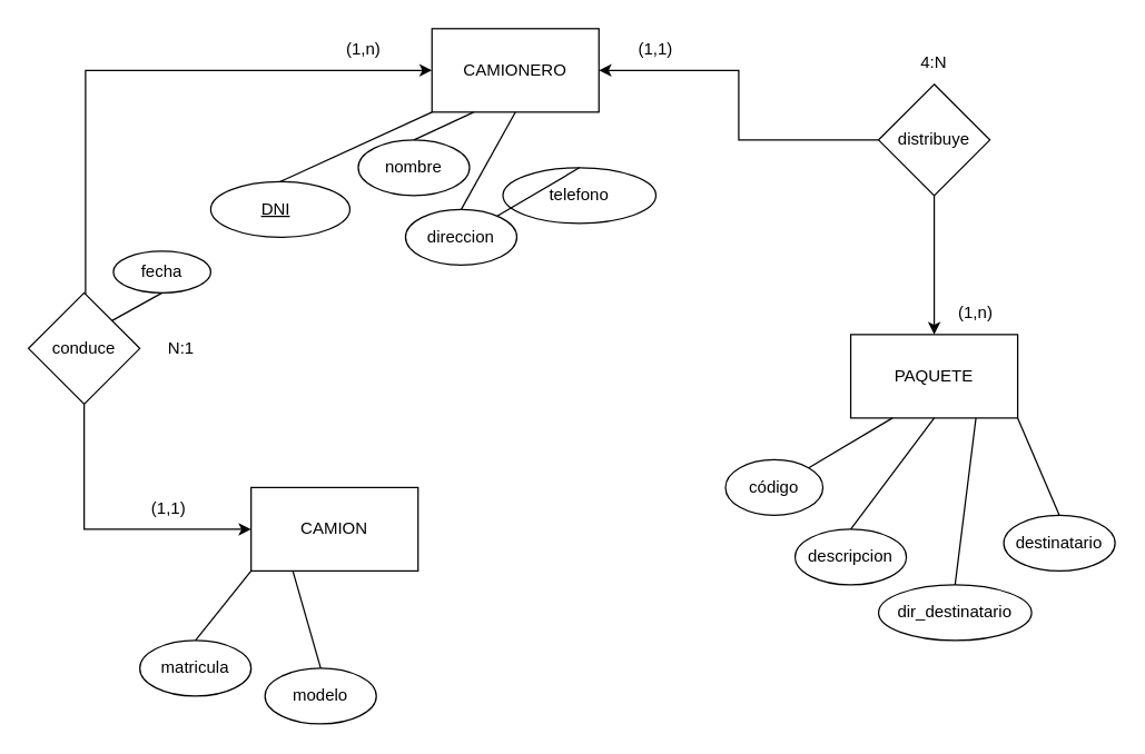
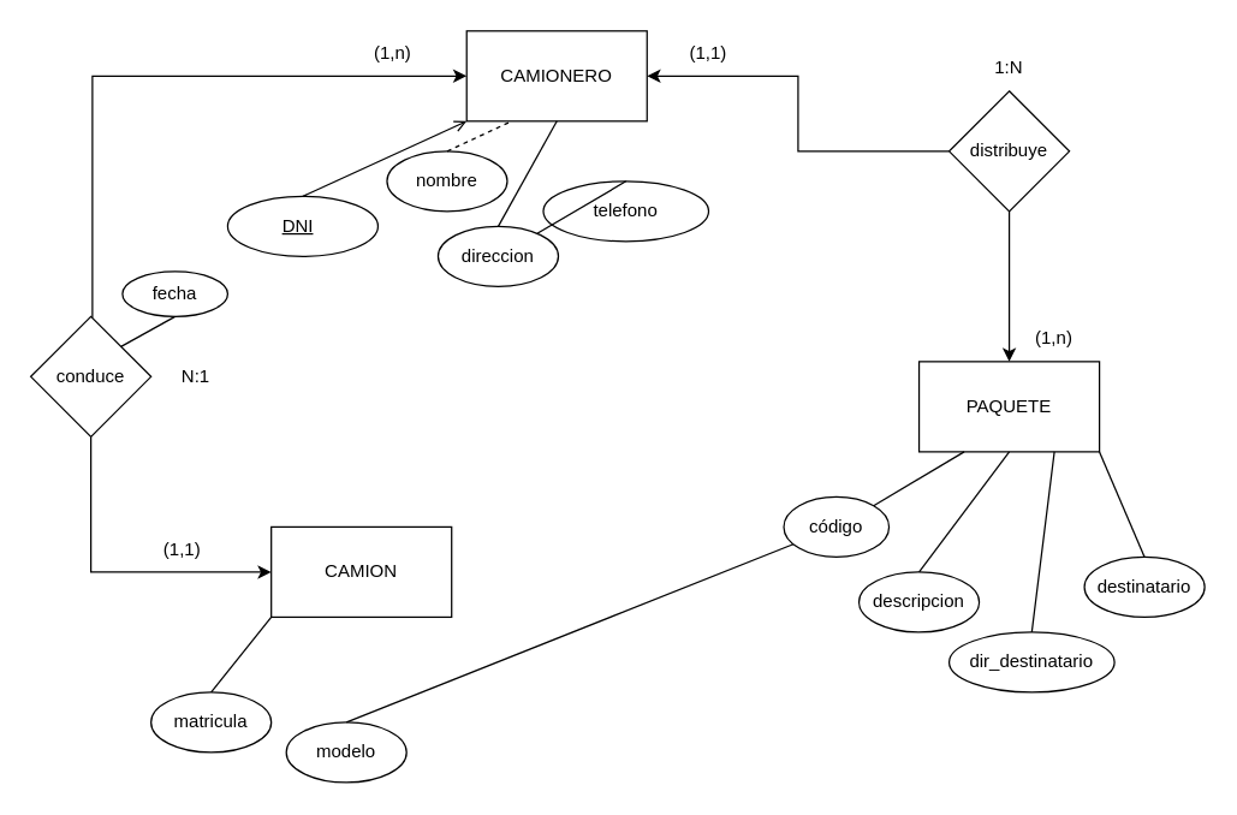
- <mxCell id="33" value="4:N" style="text;html=1;strokeColor=none;fillColor=none;align=center;verticalAlign=middle;whiteSpace=wrap;rounded=0;" vertex="1" parent="1"><mxGeometry x="641" y="30" width="60" height="30" as="geometry" /></mxCell>
+ <mxCell id="33" value="1:N" style="text;html=1;strokeColor=none;fillColor=none;align=center;verticalAlign=middle;whiteSpace=wrap;rounded=0;" vertex="1" parent="1"><mxGeometry x="641" y="30" width="60" height="30" as="geometry" /></mxCell>
- <mxCell id="22" value="" style="endArrow=none;html=1;rounded=0;entryX=0;entryY=1;entryDx=0;entryDy=0;exitX=0.5;exitY=0;exitDx=0;exitDy=0;" parent="1" source="13" target="4" edge="1"><mxGeometry width="50" height="50" relative="1" as="geometry"><mxPoint x="300" y="150" as="sourcePoint" /><mxPoint x="350" y="100" as="targetPoint" /></mxGeometry></mxCell>
+ <mxCell id="22" value="" style="endArrow=open;html=1;rounded=0;entryX=0;entryY=1;entryDx=0;entryDy=0;exitX=0.5;exitY=0;exitDx=0;exitDy=0;" parent="1" source="13" target="4" edge="1"><mxGeometry width="50" height="50" relative="1" as="geometry"><mxPoint x="300" y="150" as="sourcePoint" /><mxPoint x="350" y="100" as="targetPoint" /></mxGeometry></mxCell>
- <mxCell id="21" value="" style="endArrow=none;html=1;rounded=0;entryX=0.25;entryY=1;entryDx=0;entryDy=0;exitX=0.5;exitY=0;exitDx=0;exitDy=0;" parent="1" source="14" target="4" edge="1"><mxGeometry width="50" height="50" relative="1" as="geometry"><mxPoint x="320" y="155" as="sourcePoint" /><mxPoint x="370" y="105" as="targetPoint" /></mxGeometry></mxCell>
+ <mxCell id="21" value="" style="endArrow=none;html=1;rounded=0;entryX=0.25;entryY=1;entryDx=0;entryDy=0;exitX=0.5;exitY=0;exitDx=0;exitDy=0;dashed=1;" parent="1" source="14" target="4" edge="1"><mxGeometry width="50" height="50" relative="1" as="geometry"><mxPoint x="320" y="155" as="sourcePoint" /><mxPoint x="370" y="105" as="targetPoint" /></mxGeometry></mxCell>
- <mxCell id="18" value="" style="endArrow=none;html=1;rounded=0;entryX=0.25;entryY=1;entryDx=0;entryDy=0;exitX=0.5;exitY=0;exitDx=0;exitDy=0;" parent="1" source="12" target="2" edge="1"><mxGeometry width="50" height="50" relative="1" as="geometry"><mxPoint x="180" y="470" as="sourcePoint" /><mxPoint x="230" y="420" as="targetPoint" /></mxGeometry></mxCell>
+ <mxCell id="18" value="" style="endArrow=none;html=1;rounded=0;exitX=0.5;exitY=0;exitDx=0;exitDy=0;" parent="1" source="12" target="26" edge="1"><mxGeometry width="50" height="50" relative="1" as="geometry"><mxPoint x="180" y="470" as="sourcePoint" /><mxPoint x="230" y="420" as="targetPoint" /></mxGeometry></mxCell>
